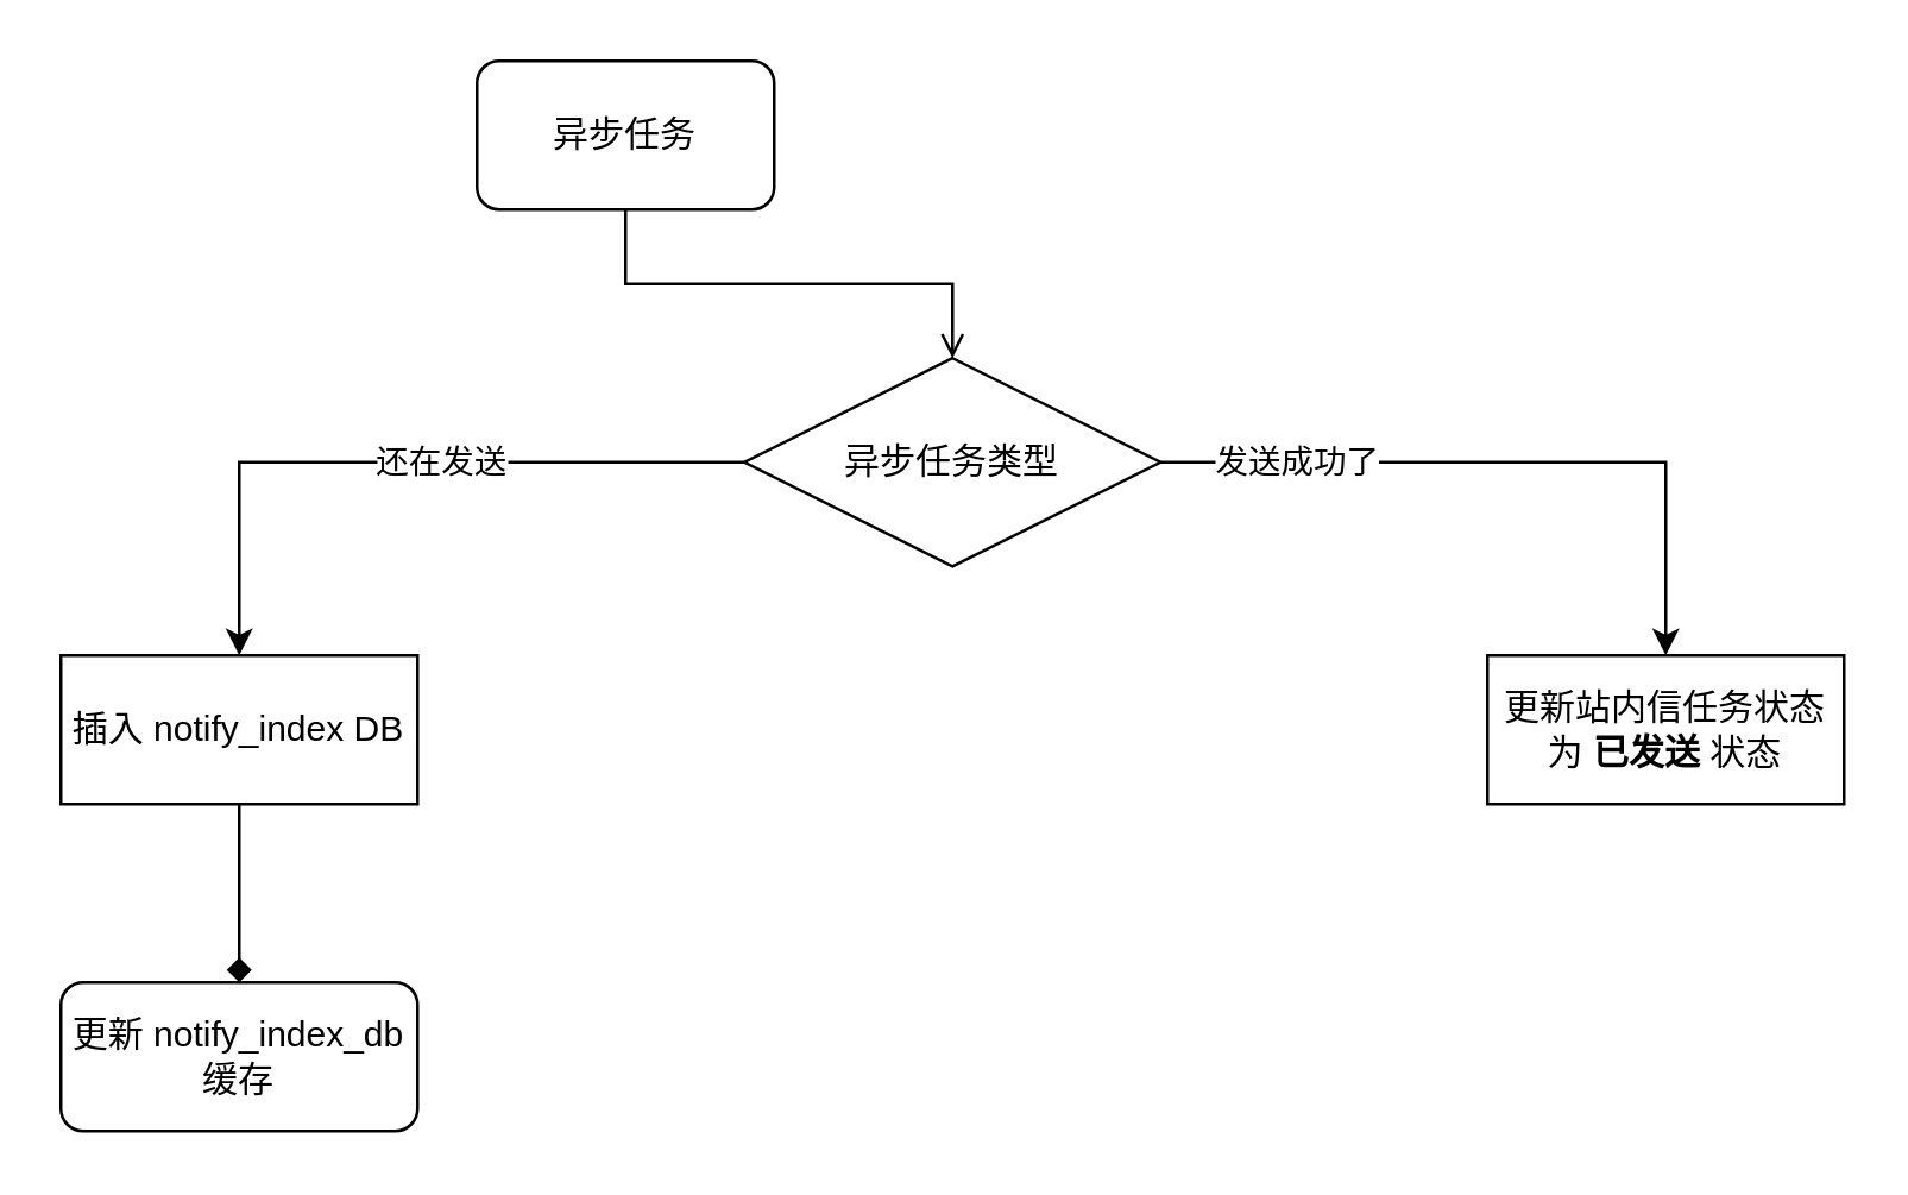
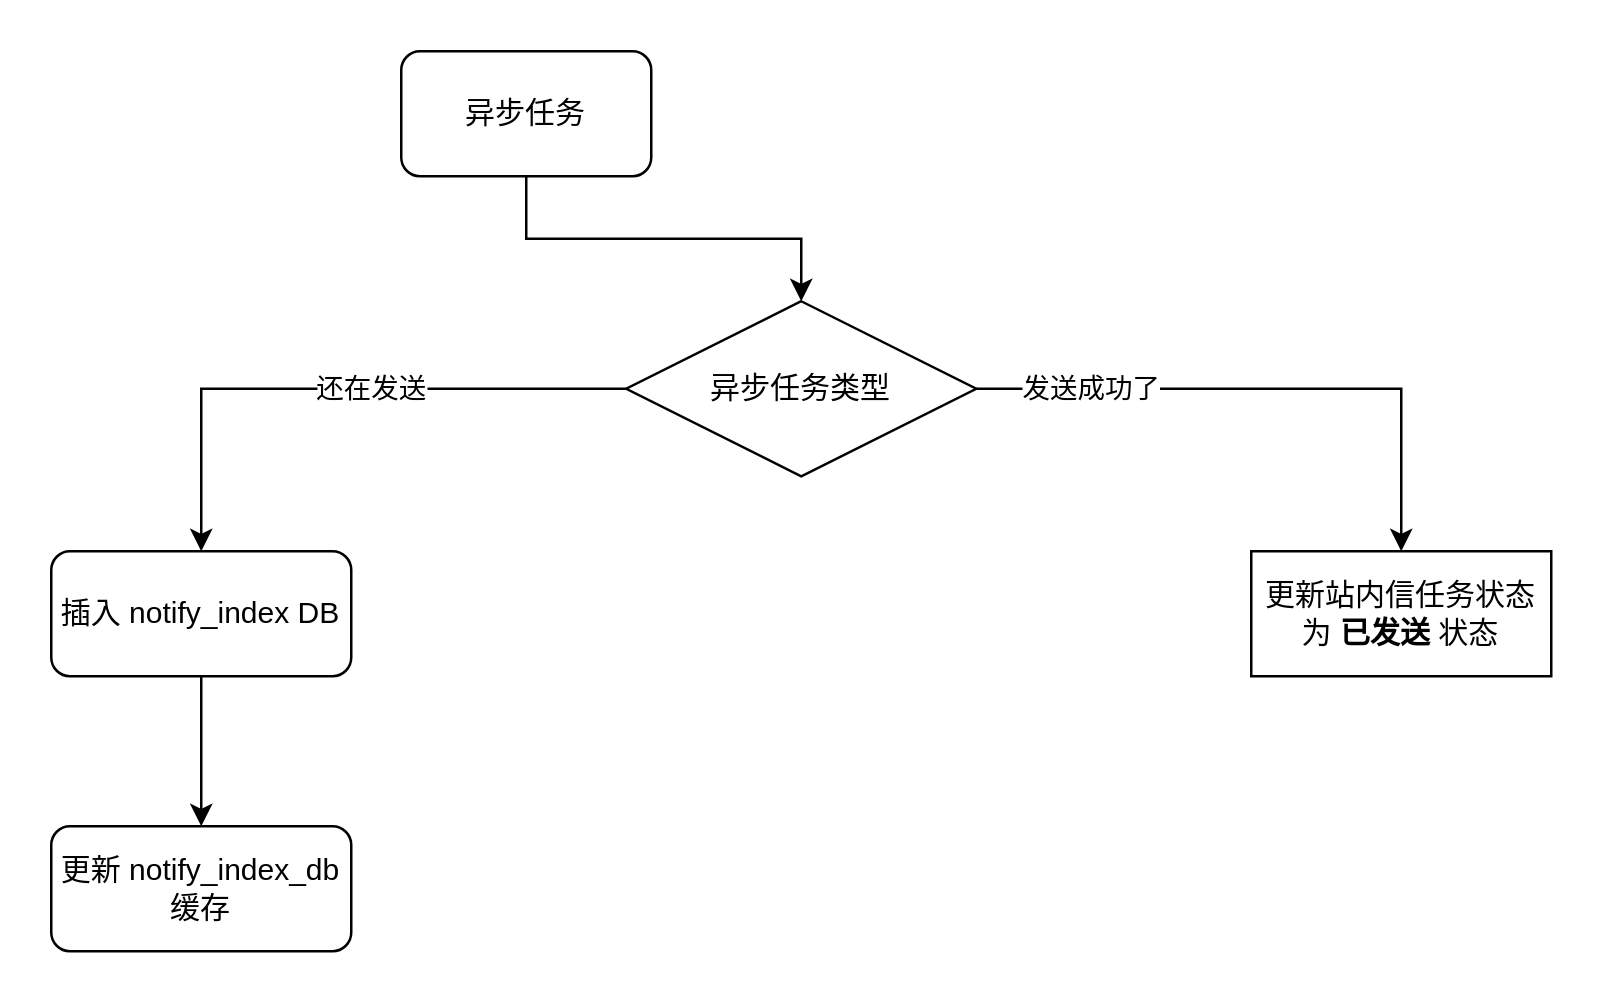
- <mxCell id="2" style="edgeStyle=orthogonalEdgeStyle;rounded=0;orthogonalLoop=1;jettySize=auto;html=1;exitX=0.5;exitY=1;exitDx=0;exitDy=0;endArrow=open;" edge="1" parent="1" source="3" target="8"><mxGeometry relative="1" as="geometry" /></mxCell>
+ <mxCell id="2" style="edgeStyle=orthogonalEdgeStyle;rounded=0;orthogonalLoop=1;jettySize=auto;html=1;exitX=0.5;exitY=1;exitDx=0;exitDy=0;" edge="1" parent="1" source="3" target="8"><mxGeometry relative="1" as="geometry" /></mxCell>
- <mxCell id="10" value="插入 notify_index DB" style="rounded=0;whiteSpace=wrap;html=1;" vertex="1" parent="1"><mxGeometry x="20" y="220" width="120" height="50" as="geometry" /></mxCell>
+ <mxCell id="10" value="插入 notify_index DB" style="whiteSpace=wrap;html=1;rounded=1;" vertex="1" parent="1"><mxGeometry x="20" y="220" width="120" height="50" as="geometry" /></mxCell>
- <mxCell id="9" style="edgeStyle=orthogonalEdgeStyle;rounded=0;orthogonalLoop=1;jettySize=auto;html=1;exitX=0.5;exitY=1;exitDx=0;exitDy=0;endArrow=diamond;" edge="1" parent="1" source="10" target="12"><mxGeometry relative="1" as="geometry" /></mxCell>
+ <mxCell id="9" style="edgeStyle=orthogonalEdgeStyle;rounded=0;orthogonalLoop=1;jettySize=auto;html=1;exitX=0.5;exitY=1;exitDx=0;exitDy=0;" edge="1" parent="1" source="10" target="12"><mxGeometry relative="1" as="geometry" /></mxCell>
